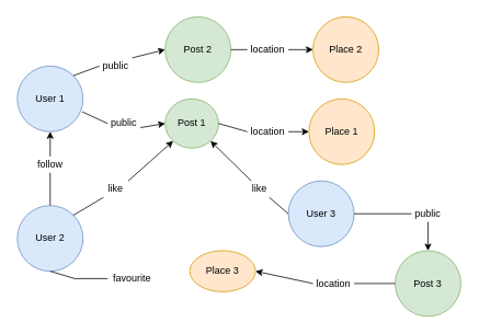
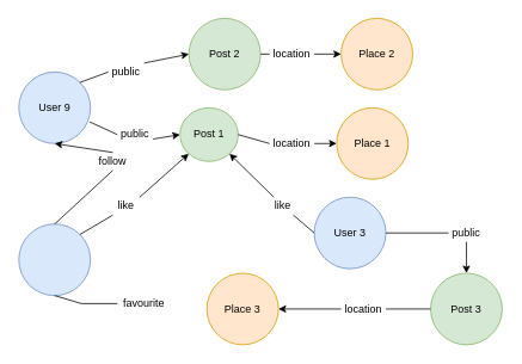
- <mxCell id="29" value="Post 2" style="ellipse;whiteSpace=wrap;html=1;aspect=fixed;fillColor=#d5e8d4;strokeColor=#82b366;" vertex="1" parent="1"><mxGeometry x="200" y="20" width="80" height="80" as="geometry" /></mxCell>
+ <mxCell id="29" value="Post 2" style="ellipse;whiteSpace=wrap;html=1;aspect=fixed;fillColor=#d5e8d4;strokeColor=#82b366;" vertex="1" parent="1"><mxGeometry x="210" y="20" width="80" height="80" as="geometry" /></mxCell>
- <mxCell id="4" value="User 1" style="text;html=1;strokeColor=none;fillColor=none;align=center;verticalAlign=middle;whiteSpace=wrap;rounded=0;" vertex="1" parent="2"><mxGeometry x="10" y="25" width="60" height="30" as="geometry" /></mxCell>
+ <mxCell id="4" value="User 9" style="text;html=1;strokeColor=none;fillColor=none;align=center;verticalAlign=middle;whiteSpace=wrap;rounded=0;" vertex="1" parent="2"><mxGeometry x="10" y="25" width="60" height="30" as="geometry" /></mxCell>
- <mxCell id="19" value="follow" style="text;html=1;strokeColor=none;fillColor=none;align=center;verticalAlign=middle;whiteSpace=wrap;rounded=0;" vertex="1" parent="1"><mxGeometry x="30" y="190" width="60" height="20" as="geometry" /></mxCell>
+ <mxCell id="19" value="follow" style="text;html=1;strokeColor=none;fillColor=none;align=center;verticalAlign=middle;whiteSpace=wrap;rounded=0;" vertex="1" parent="1"><mxGeometry x="95" y="170" width="60" height="20" as="geometry" /></mxCell>
- <mxCell id="7" value="User 2" style="text;html=1;strokeColor=none;fillColor=none;align=center;verticalAlign=middle;whiteSpace=wrap;rounded=0;" vertex="1" parent="5"><mxGeometry x="10" y="25" width="60" height="30" as="geometry" /></mxCell>
- <mxCell id="14" value="Place 3" style="ellipse;whiteSpace=wrap;html=1;aspect=fixed;fillColor=#ffe6cc;strokeColor=#d79b00;" vertex="1" parent="1"><mxGeometry x="230" y="305" width="80" height="50" as="geometry" /></mxCell>
+ <mxCell id="14" value="Place 3" style="ellipse;whiteSpace=wrap;html=1;aspect=fixed;fillColor=#ffe6cc;strokeColor=#d79b00;" vertex="1" parent="1"><mxGeometry x="230" y="305" width="80" height="80" as="geometry" /></mxCell>
